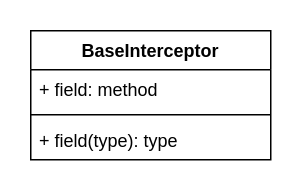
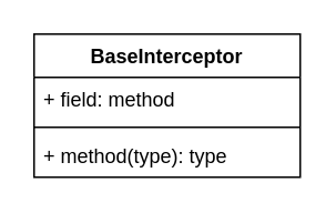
- <mxCell id="5" value="+ field(type): type" style="text;strokeColor=none;fillColor=none;align=left;verticalAlign=top;spacingLeft=4;spacingRight=4;overflow=hidden;rotatable=0;points=[[0,0.5],[1,0.5]];portConstraint=eastwest;whiteSpace=wrap;html=1;" vertex="1" parent="2"><mxGeometry y="60" width="160" height="26" as="geometry" /></mxCell>
+ <mxCell id="5" value="+ method(type): type" style="text;strokeColor=none;fillColor=none;align=left;verticalAlign=top;spacingLeft=4;spacingRight=4;overflow=hidden;rotatable=0;points=[[0,0.5],[1,0.5]];portConstraint=eastwest;whiteSpace=wrap;html=1;" vertex="1" parent="2"><mxGeometry y="60" width="160" height="26" as="geometry" /></mxCell>
